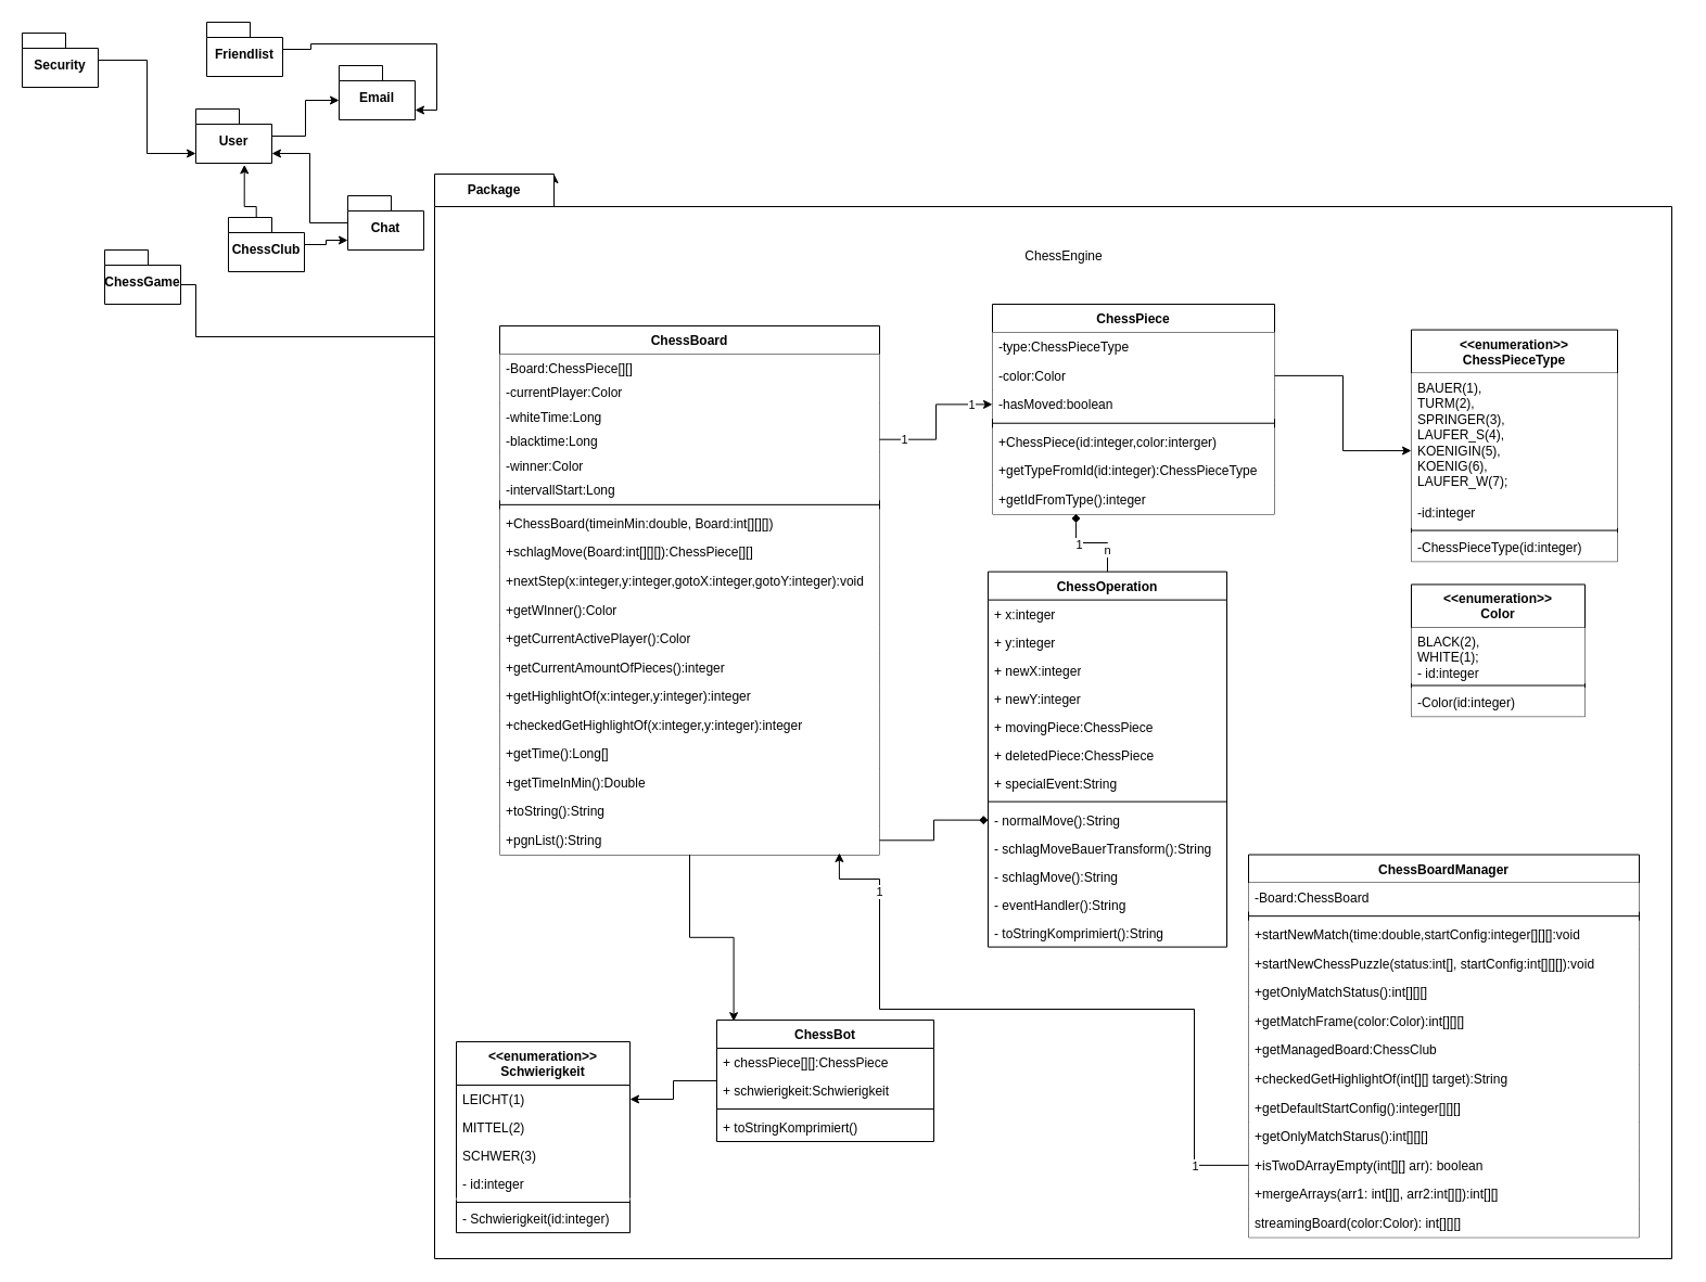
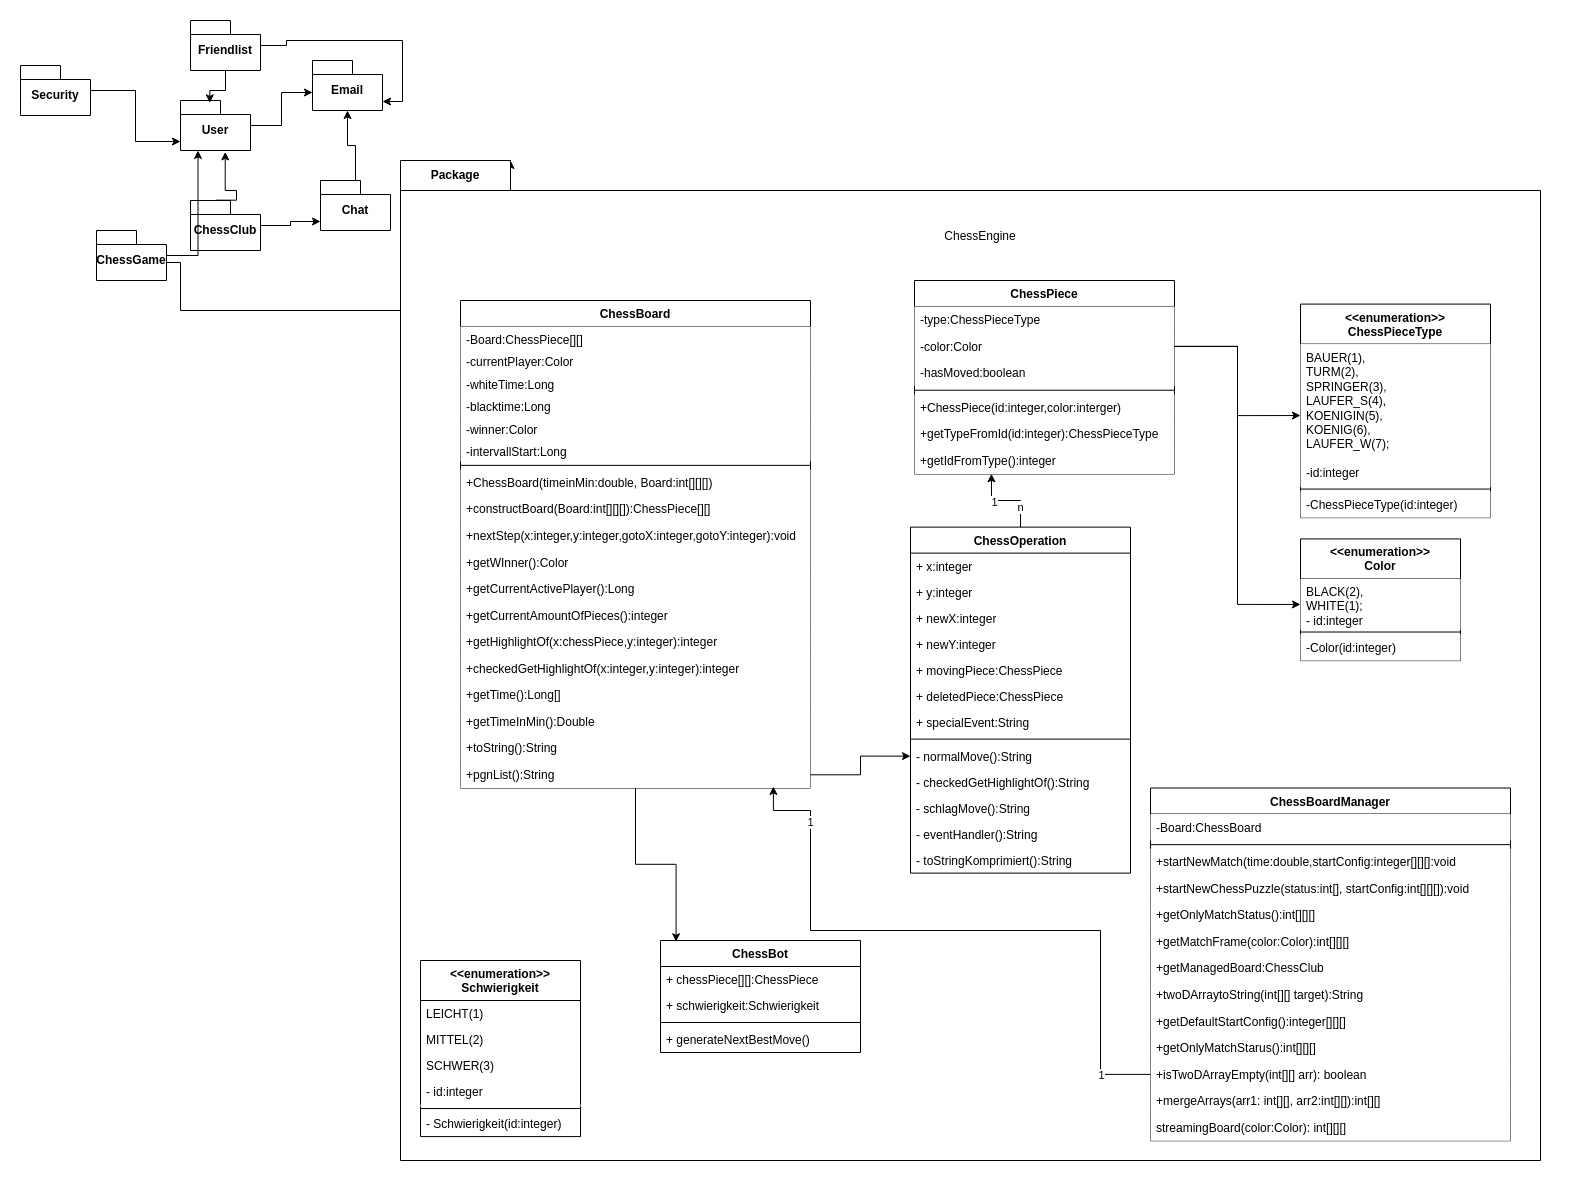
- <mxCell id="3" value="Security" style="shape=folder;fontStyle=1;spacingTop=10;tabWidth=40;tabHeight=14;tabPosition=left;html=1;whiteSpace=wrap;strokeColor=#000000;movable=1;resizable=1;rotatable=1;deletable=1;editable=1;locked=0;connectable=1;" parent="1" vertex="1"><mxGeometry x="20" y="30" width="70" height="50" as="geometry" /></mxCell>
+ <mxCell id="3" value="Security" style="shape=folder;fontStyle=1;spacingTop=10;tabWidth=40;tabHeight=14;tabPosition=left;html=1;whiteSpace=wrap;strokeColor=#000000;movable=1;resizable=1;rotatable=1;deletable=1;editable=1;locked=0;connectable=1;" parent="1" vertex="1"><mxGeometry x="20" y="65" width="70" height="50" as="geometry" /></mxCell>
+ <mxCell id="10" style="edgeStyle=orthogonalEdgeStyle;rounded=0;orthogonalLoop=1;jettySize=auto;html=1;entryX=0.419;entryY=0.047;entryDx=0;entryDy=0;entryPerimeter=0;strokeColor=#000000;movable=1;resizable=1;rotatable=1;deletable=1;editable=1;locked=0;connectable=1;" parent="1" source="4" target="7" edge="1"><mxGeometry relative="1" as="geometry" /></mxCell>
- <mxCell id="11" style="edgeStyle=orthogonalEdgeStyle;rounded=0;orthogonalLoop=1;jettySize=auto;html=1;entryX=0;entryY=0;entryDx=70;entryDy=41;entryPerimeter=0;strokeColor=#000000;movable=1;resizable=1;rotatable=1;deletable=1;editable=1;locked=0;connectable=1;" parent="1" source="5" target="7" edge="1"><mxGeometry relative="1" as="geometry" /></mxCell>
+ <mxCell id="11" style="edgeStyle=orthogonalEdgeStyle;rounded=0;orthogonalLoop=1;jettySize=auto;html=1;strokeColor=#000000;movable=1;resizable=1;rotatable=1;deletable=1;editable=1;locked=0;connectable=1;" parent="1" source="5" target="2" edge="1"><mxGeometry relative="1" as="geometry" /></mxCell>
+ <mxCell id="14" style="edgeStyle=orthogonalEdgeStyle;rounded=0;orthogonalLoop=1;jettySize=auto;html=1;entryX=0.25;entryY=1;entryDx=0;entryDy=0;entryPerimeter=0;strokeColor=#000000;movable=1;resizable=1;rotatable=1;deletable=1;editable=1;locked=0;connectable=1;" parent="1" source="6" target="7" edge="1"><mxGeometry relative="1" as="geometry" /></mxCell>
- <mxCell id="8" value="ChessClub" style="shape=folder;fontStyle=1;spacingTop=10;tabWidth=40;tabHeight=14;tabPosition=left;html=1;whiteSpace=wrap;strokeColor=#000000;movable=1;resizable=1;rotatable=1;deletable=1;editable=1;locked=0;connectable=1;" parent="1" vertex="1"><mxGeometry x="210" y="200" width="70" height="50" as="geometry" /></mxCell>
+ <mxCell id="8" value="ChessClub" style="shape=folder;fontStyle=1;spacingTop=10;tabWidth=40;tabHeight=14;tabPosition=left;html=1;whiteSpace=wrap;strokeColor=#000000;movable=1;resizable=1;rotatable=1;deletable=1;editable=1;locked=0;connectable=1;" parent="1" vertex="1"><mxGeometry x="190" y="200" width="70" height="50" as="geometry" /></mxCell>
- <mxCell id="73" style="edgeStyle=orthogonalEdgeStyle;rounded=0;orthogonalLoop=1;jettySize=auto;html=1;entryX=0;entryY=0.5;entryDx=0;entryDy=0;fillColor=#FFFFFF;movable=1;resizable=1;rotatable=1;deletable=1;editable=1;locked=0;connectable=1;" parent="1" source="38" target="60" edge="1"><mxGeometry relative="1" as="geometry" /></mxCell>
- <mxCell id="74" value="1" style="edgeLabel;html=1;align=center;verticalAlign=middle;resizable=1;points=[];fillColor=#FFFFFF;movable=1;rotatable=1;deletable=1;editable=1;locked=0;connectable=1;" parent="73" vertex="1" connectable="0"><mxGeometry x="-0.683" relative="1" as="geometry"><mxPoint as="offset" /></mxGeometry></mxCell>
- <mxCell id="75" value="1" style="edgeLabel;html=1;align=center;verticalAlign=middle;resizable=1;points=[];fillColor=#FFFFFF;movable=1;rotatable=1;deletable=1;editable=1;locked=0;connectable=1;" parent="73" vertex="1" connectable="0"><mxGeometry x="0.711" relative="1" as="geometry"><mxPoint as="offset" /></mxGeometry></mxCell>
- <mxCell id="92" style="edgeStyle=orthogonalEdgeStyle;rounded=0;orthogonalLoop=1;jettySize=auto;html=1;entryX=0.296;entryY=0.994;entryDx=0;entryDy=0;entryPerimeter=0;endArrow=diamond;" parent="1" source="78" target="64" edge="1"><mxGeometry relative="1" as="geometry" /></mxCell>
+ <mxCell id="92" style="edgeStyle=orthogonalEdgeStyle;rounded=0;orthogonalLoop=1;jettySize=auto;html=1;entryX=0.296;entryY=0.994;entryDx=0;entryDy=0;entryPerimeter=0;" parent="1" source="78" target="64" edge="1"><mxGeometry relative="1" as="geometry" /></mxCell>
- <mxCell id="43" value="+schlagMove(Board:int[][][]):ChessPiece[][]" style="text;strokeColor=none;fillColor=#FFFFFF;align=left;verticalAlign=top;spacingLeft=4;spacingRight=4;overflow=hidden;rotatable=1;points=[[0,0.5],[1,0.5]];portConstraint=eastwest;whiteSpace=wrap;html=1;movable=1;resizable=1;deletable=1;editable=1;locked=0;connectable=1;" parent="34" vertex="1"><mxGeometry y="195.495" width="350" height="26.547" as="geometry" /></mxCell>
+ <mxCell id="43" value="+constructBoard(Board:int[][][]):ChessPiece[][]" style="text;strokeColor=none;fillColor=#FFFFFF;align=left;verticalAlign=top;spacingLeft=4;spacingRight=4;overflow=hidden;rotatable=1;points=[[0,0.5],[1,0.5]];portConstraint=eastwest;whiteSpace=wrap;html=1;movable=1;resizable=1;deletable=1;editable=1;locked=0;connectable=1;" parent="34" vertex="1"><mxGeometry y="195.495" width="350" height="26.547" as="geometry" /></mxCell>
+ <mxCell id="77" style="edgeStyle=orthogonalEdgeStyle;rounded=0;orthogonalLoop=1;jettySize=auto;html=1;entryX=0;entryY=0.5;entryDx=0;entryDy=0;fillColor=#FFFFFF;movable=1;resizable=1;rotatable=1;deletable=1;editable=1;locked=0;connectable=1;" parent="1" source="59" target="70" edge="1"><mxGeometry relative="1" as="geometry" /></mxCell>
- <mxCell id="46" value="+getCurrentActivePlayer():Color" style="text;strokeColor=none;fillColor=#FFFFFF;align=left;verticalAlign=top;spacingLeft=4;spacingRight=4;overflow=hidden;rotatable=1;points=[[0,0.5],[1,0.5]];portConstraint=eastwest;whiteSpace=wrap;html=1;movable=1;resizable=1;deletable=1;editable=1;locked=0;connectable=1;" parent="34" vertex="1"><mxGeometry y="275.137" width="350" height="26.547" as="geometry" /></mxCell>
+ <mxCell id="46" value="+getCurrentActivePlayer():Long" style="text;strokeColor=none;fillColor=#FFFFFF;align=left;verticalAlign=top;spacingLeft=4;spacingRight=4;overflow=hidden;rotatable=1;points=[[0,0.5],[1,0.5]];portConstraint=eastwest;whiteSpace=wrap;html=1;movable=1;resizable=1;deletable=1;editable=1;locked=0;connectable=1;" parent="34" vertex="1"><mxGeometry y="275.137" width="350" height="26.547" as="geometry" /></mxCell>
- <mxCell id="48" value="+getHighlightOf(x:integer,y:integer):integer" style="text;strokeColor=none;fillColor=#FFFFFF;align=left;verticalAlign=top;spacingLeft=4;spacingRight=4;overflow=hidden;rotatable=1;points=[[0,0.5],[1,0.5]];portConstraint=eastwest;whiteSpace=wrap;html=1;movable=1;resizable=1;deletable=1;editable=1;locked=0;connectable=1;" parent="34" vertex="1"><mxGeometry y="328.232" width="350" height="26.547" as="geometry" /></mxCell>
+ <mxCell id="48" value="+getHighlightOf(x:chessPiece,y:integer):integer" style="text;strokeColor=none;fillColor=#FFFFFF;align=left;verticalAlign=top;spacingLeft=4;spacingRight=4;overflow=hidden;rotatable=1;points=[[0,0.5],[1,0.5]];portConstraint=eastwest;whiteSpace=wrap;html=1;movable=1;resizable=1;deletable=1;editable=1;locked=0;connectable=1;" parent="34" vertex="1"><mxGeometry y="328.232" width="350" height="26.547" as="geometry" /></mxCell>
- <mxCell id="95" style="edgeStyle=orthogonalEdgeStyle;rounded=0;orthogonalLoop=1;jettySize=auto;html=1;entryX=0;entryY=0.5;entryDx=0;entryDy=0;endArrow=diamond;" parent="1" source="53" target="87" edge="1"><mxGeometry relative="1" as="geometry" /></mxCell>
+ <mxCell id="95" style="edgeStyle=orthogonalEdgeStyle;rounded=0;orthogonalLoop=1;jettySize=auto;html=1;entryX=0;entryY=0.5;entryDx=0;entryDy=0;" parent="1" source="53" target="87" edge="1"><mxGeometry relative="1" as="geometry" /></mxCell>
- <mxCell id="88" value="- schlagMoveBauerTransform():String" style="text;strokeColor=none;fillColor=none;align=left;verticalAlign=top;spacingLeft=4;spacingRight=4;overflow=hidden;rotatable=0;points=[[0,0.5],[1,0.5]];portConstraint=eastwest;whiteSpace=wrap;html=1;" parent="78" vertex="1"><mxGeometry y="242" width="220" height="26" as="geometry" /></mxCell>
+ <mxCell id="88" value="- checkedGetHighlightOf():String" style="text;strokeColor=none;fillColor=none;align=left;verticalAlign=top;spacingLeft=4;spacingRight=4;overflow=hidden;rotatable=0;points=[[0,0.5],[1,0.5]];portConstraint=eastwest;whiteSpace=wrap;html=1;" parent="78" vertex="1"><mxGeometry y="242" width="220" height="26" as="geometry" /></mxCell>
- <mxCell id="28" value="+checkedGetHighlightOf(int[][] target):String" style="text;strokeColor=none;fillColor=#FFFFFF;align=left;verticalAlign=top;spacingLeft=4;spacingRight=4;overflow=hidden;rotatable=1;points=[[0,0.5],[1,0.5]];portConstraint=eastwest;whiteSpace=wrap;html=1;movable=1;resizable=1;deletable=1;editable=1;locked=0;connectable=1;" parent="20" vertex="1"><mxGeometry y="193.453" width="360" height="26.547" as="geometry" /></mxCell>
+ <mxCell id="28" value="+twoDArraytoString(int[][] target):String" style="text;strokeColor=none;fillColor=#FFFFFF;align=left;verticalAlign=top;spacingLeft=4;spacingRight=4;overflow=hidden;rotatable=1;points=[[0,0.5],[1,0.5]];portConstraint=eastwest;whiteSpace=wrap;html=1;movable=1;resizable=1;deletable=1;editable=1;locked=0;connectable=1;" parent="20" vertex="1"><mxGeometry y="193.453" width="360" height="26.547" as="geometry" /></mxCell>
- <mxCell id="96" style="edgeStyle=orthogonalEdgeStyle;rounded=0;orthogonalLoop=1;jettySize=auto;html=1;entryX=1;entryY=0.5;entryDx=0;entryDy=0;" parent="1" source="97" target="103" edge="1"><mxGeometry relative="1" as="geometry" /></mxCell>
- <mxCell id="101" value="+ toStringKomprimiert()" style="text;strokeColor=none;fillColor=none;align=left;verticalAlign=top;spacingLeft=4;spacingRight=4;overflow=hidden;rotatable=0;points=[[0,0.5],[1,0.5]];portConstraint=eastwest;whiteSpace=wrap;html=1;" parent="97" vertex="1"><mxGeometry y="86" width="200" height="26" as="geometry" /></mxCell>
+ <mxCell id="101" value="+ generateNextBestMove()" style="text;strokeColor=none;fillColor=none;align=left;verticalAlign=top;spacingLeft=4;spacingRight=4;overflow=hidden;rotatable=0;points=[[0,0.5],[1,0.5]];portConstraint=eastwest;whiteSpace=wrap;html=1;" parent="97" vertex="1"><mxGeometry y="86" width="200" height="26" as="geometry" /></mxCell>
